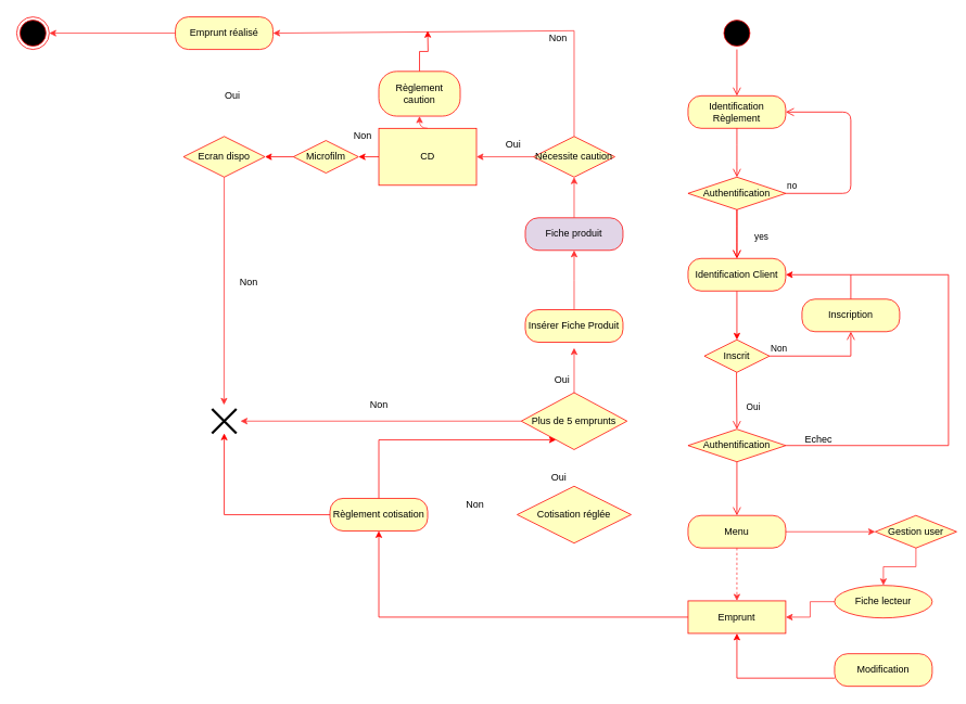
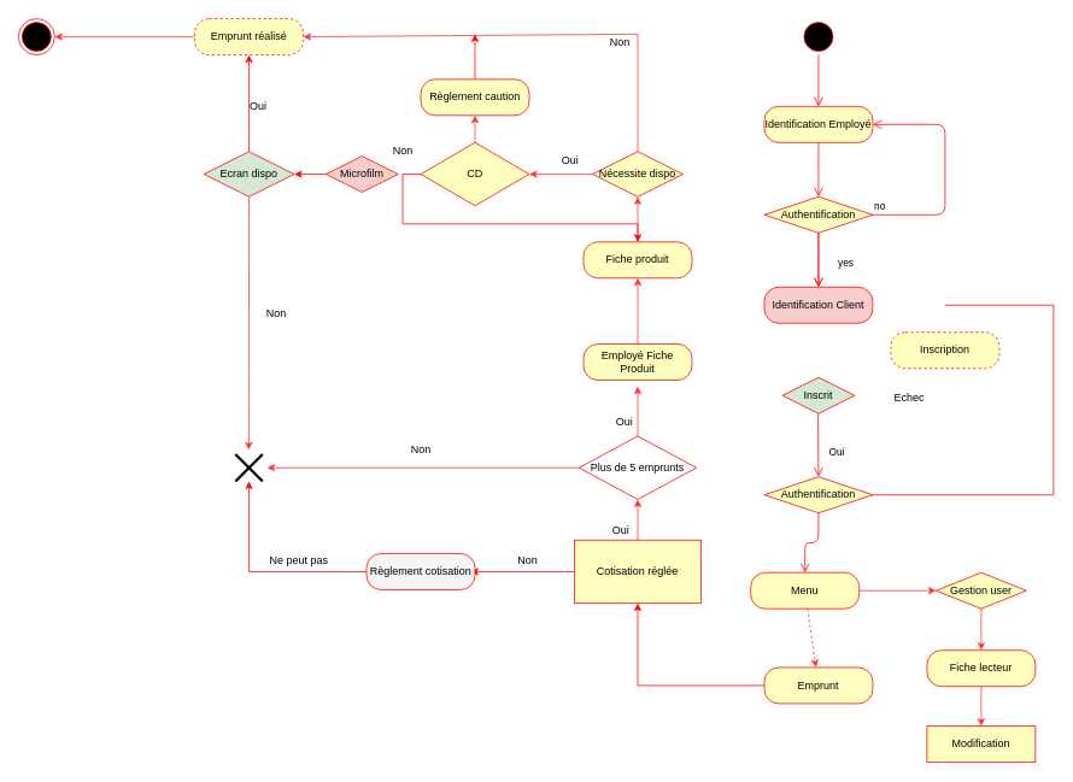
- <mxCell id="27" value="Emprunt réalisé" style="rounded=1;whiteSpace=wrap;html=1;arcSize=40;fontColor=#000000;fillColor=#ffffc0;strokeColor=#ff0000;" parent="1" vertex="1"><mxGeometry x="215" width="120" height="40" as="geometry" y="20" /></mxCell>
+ <mxCell id="27" value="Emprunt réalisé" style="rounded=1;whiteSpace=wrap;html=1;arcSize=40;fontColor=#000000;fillColor=#ffffc0;strokeColor=#ff0000;dashed=1;" parent="1" vertex="1"><mxGeometry x="215" width="120" height="40" as="geometry" y="20" /></mxCell>
- <mxCell id="47" value="Règlement caution" style="rounded=1;whiteSpace=wrap;html=1;arcSize=40;fontColor=#000000;fillColor=#ffffc0;strokeColor=#ff0000;" parent="1" vertex="1"><mxGeometry x="465" y="87" width="100" height="55" as="geometry" /></mxCell>
+ <mxCell id="47" value="Règlement caution" style="rounded=1;whiteSpace=wrap;html=1;arcSize=40;fontColor=#000000;fillColor=#ffffc0;strokeColor=#ff0000;" parent="1" vertex="1"><mxGeometry x="465" y="87" width="120" height="40" as="geometry" /></mxCell>
+ <mxCell id="43" style="edgeStyle=orthogonalEdgeStyle;rounded=0;orthogonalLoop=1;jettySize=auto;html=1;exitX=0.5;exitY=0;exitDx=0;exitDy=0;entryX=0.5;entryY=1;entryDx=0;entryDy=0;endArrow=classic;endFill=1;strokeColor=#FF0000;" edge="1" parent="1" source="44" target="27"><mxGeometry relative="1" as="geometry" /></mxCell>
- <mxCell id="4" value="Identification Règlement" style="rounded=1;whiteSpace=wrap;html=1;arcSize=40;fontColor=#000000;fillColor=#ffffc0;strokeColor=#ff0000;" parent="1" vertex="1"><mxGeometry x="845" y="117" width="120" height="40" as="geometry" /></mxCell>
+ <mxCell id="4" value="Identification Employé" style="rounded=1;whiteSpace=wrap;html=1;arcSize=40;fontColor=#000000;fillColor=#ffffc0;strokeColor=#ff0000;" parent="1" vertex="1"><mxGeometry x="845" y="117" width="120" height="40" as="geometry" /></mxCell>
- <mxCell id="44" value="Ecran dispo" style="rhombus;whiteSpace=wrap;html=1;fillColor=#ffffc0;strokeColor=#ff0000;" parent="1" vertex="1"><mxGeometry x="225" y="167" width="100" height="50" as="geometry" /></mxCell>
+ <mxCell id="44" value="Ecran dispo" style="rhombus;whiteSpace=wrap;html=1;fillColor=#d5e8d4;strokeColor=#ff0000;" parent="1" vertex="1"><mxGeometry x="225" y="167" width="100" height="50" as="geometry" /></mxCell>
- <mxCell id="68" value="Microfilm" style="rhombus;whiteSpace=wrap;html=1;fillColor=#ffffc0;strokeColor=#ff0000;" vertex="1" parent="1"><mxGeometry x="360" y="172" width="80" height="40" as="geometry" /></mxCell>
+ <mxCell id="68" value="Microfilm" style="rhombus;whiteSpace=wrap;html=1;fillColor=#f8cecc;strokeColor=#ff0000;" vertex="1" parent="1"><mxGeometry x="360" y="172" width="80" height="40" as="geometry" /></mxCell>
- <mxCell id="39" style="edgeStyle=orthogonalEdgeStyle;rounded=0;orthogonalLoop=1;jettySize=auto;html=1;exitX=0;exitY=0.5;exitDx=0;exitDy=0;entryX=1;entryY=0.5;entryDx=0;entryDy=0;endArrow=classic;endFill=1;strokeColor=#FF0000;" edge="1" parent="1" source="40" target="68"><mxGeometry relative="1" as="geometry" /></mxCell>
+ <mxCell id="39" style="edgeStyle=orthogonalEdgeStyle;rounded=0;orthogonalLoop=1;jettySize=auto;html=1;exitX=0;exitY=0.5;exitDx=0;exitDy=0;endArrow=classic;endFill=1;strokeColor=#FF0000;" edge="1" parent="1" source="40" target="25"><mxGeometry relative="1" as="geometry" /></mxCell>
- <mxCell id="40" value="CD" style="whiteSpace=wrap;html=1;fillColor=#ffffc0;strokeColor=#ff0000;rounded=0;" parent="1" vertex="1"><mxGeometry x="465" y="157" width="120" height="70" as="geometry" /></mxCell>
+ <mxCell id="40" value="CD" style="rhombus;whiteSpace=wrap;html=1;fillColor=#ffffc0;strokeColor=#ff0000;" parent="1" vertex="1"><mxGeometry x="465" y="157" width="120" height="70" as="geometry" /></mxCell>
- <mxCell id="34" value="Nécessite caution" style="rhombus;whiteSpace=wrap;html=1;fillColor=#ffffc0;strokeColor=#ff0000;" parent="1" vertex="1"><mxGeometry x="655" y="167" width="100" height="50" as="geometry" /></mxCell>
+ <mxCell id="34" value="Nécessite dispo" style="rhombus;whiteSpace=wrap;html=1;fillColor=#ffffc0;strokeColor=#ff0000;" parent="1" vertex="1"><mxGeometry x="655" y="167" width="100" height="50" as="geometry" /></mxCell>
- <mxCell id="25" value="Fiche produit" style="rounded=1;whiteSpace=wrap;html=1;arcSize=40;fontColor=#000000;fillColor=#e1d5e7;strokeColor=#ff0000;" parent="1" vertex="1"><mxGeometry x="645" y="267" width="120" height="40" as="geometry" /></mxCell>
+ <mxCell id="25" value="Fiche produit" style="rounded=1;whiteSpace=wrap;html=1;arcSize=40;fontColor=#000000;fillColor=#ffffc0;strokeColor=#ff0000;" parent="1" vertex="1"><mxGeometry x="645" y="267" width="120" height="40" as="geometry" /></mxCell>
- <mxCell id="10" value="Identification Client" style="rounded=1;whiteSpace=wrap;html=1;arcSize=40;fontColor=#000000;fillColor=#ffffc0;strokeColor=#ff0000;" parent="1" vertex="1"><mxGeometry x="845" y="317" width="120" height="40" as="geometry" /></mxCell>
+ <mxCell id="10" value="Identification Client" style="rounded=1;whiteSpace=wrap;html=1;arcSize=40;fontColor=#000000;fillColor=#f8cecc;strokeColor=#ff0000;" parent="1" vertex="1"><mxGeometry x="845" y="317" width="120" height="40" as="geometry" /></mxCell>
- <mxCell id="60" style="edgeStyle=orthogonalEdgeStyle;rounded=0;orthogonalLoop=1;jettySize=auto;html=1;exitX=0.5;exitY=0;exitDx=0;exitDy=0;entryX=1;entryY=0.5;entryDx=0;entryDy=0;endArrow=classic;endFill=1;strokeColor=#FF0000;" parent="1" source="61" target="10" edge="1"><mxGeometry relative="1" as="geometry" /></mxCell>
- <mxCell id="61" value="Inscription" style="rounded=1;whiteSpace=wrap;html=1;arcSize=40;fontColor=#000000;fillColor=#ffffc0;strokeColor=#ff0000;" parent="1" vertex="1"><mxGeometry x="985" y="367" width="120" height="40" as="geometry" /></mxCell>
+ <mxCell id="61" value="Inscription" style="rounded=1;whiteSpace=wrap;html=1;arcSize=40;fontColor=#000000;fillColor=#ffffc0;strokeColor=#ff0000;dashed=1;" parent="1" vertex="1"><mxGeometry x="985" y="367" width="120" height="40" as="geometry" /></mxCell>
- <mxCell id="24" value="Insérer Fiche Produit" style="rounded=1;whiteSpace=wrap;html=1;arcSize=40;fontColor=#000000;fillColor=#ffffc0;strokeColor=#ff0000;" parent="1" vertex="1"><mxGeometry x="645" y="380" width="120" height="40" as="geometry" /></mxCell>
+ <mxCell id="24" value="Employé Fiche Produit" style="rounded=1;whiteSpace=wrap;html=1;arcSize=40;fontColor=#000000;fillColor=#ffffc0;strokeColor=#ff0000;" parent="1" vertex="1"><mxGeometry x="645" y="380" width="120" height="40" as="geometry" /></mxCell>
- <mxCell id="9" style="edgeStyle=orthogonalEdgeStyle;rounded=0;orthogonalLoop=1;jettySize=auto;html=1;entryX=0.5;entryY=0;entryDx=0;entryDy=0;endArrow=classic;endFill=1;strokeColor=#FF0000;" parent="1" source="10" target="59" edge="1"><mxGeometry relative="1" as="geometry" /></mxCell>
- <mxCell id="59" value="Inscrit" style="rhombus;whiteSpace=wrap;html=1;fillColor=#ffffc0;strokeColor=#ff0000;" parent="1" vertex="1"><mxGeometry x="865" y="417" width="80" height="40" as="geometry" /></mxCell>
+ <mxCell id="59" value="Inscrit" style="rhombus;whiteSpace=wrap;html=1;fillColor=#d5e8d4;strokeColor=#ff0000;" parent="1" vertex="1"><mxGeometry x="865" y="417" width="80" height="40" as="geometry" /></mxCell>
- <mxCell id="62" value="Non" style="edgeStyle=orthogonalEdgeStyle;html=1;align=left;verticalAlign=bottom;endArrow=open;endSize=8;strokeColor=#ff0000;exitX=1;exitY=0.5;exitDx=0;exitDy=0;entryX=0.5;entryY=1;entryDx=0;entryDy=0;rounded=0;" parent="1" source="59" target="61" edge="1"><mxGeometry x="-1" relative="1" as="geometry"><mxPoint x="1045" y="417" as="targetPoint" /><mxPoint x="945" y="437" as="sourcePoint" /><Array as="points"><mxPoint x="1045" y="437" /></Array></mxGeometry></mxCell>
- <mxCell id="51" value="Plus de 5 emprunts" style="rhombus;whiteSpace=wrap;html=1;fillColor=#ffffc0;strokeColor=#ff0000;" parent="1" vertex="1"><mxGeometry x="640" y="482" width="130" height="70" as="geometry" /></mxCell>
+ <mxCell id="51" value="Plus de 5 emprunts" style="rhombus;whiteSpace=wrap;html=1;fillColor=#ffffff;strokeColor=#ff0000;" parent="1" vertex="1"><mxGeometry x="640" y="482" width="130" height="70" as="geometry" /></mxCell>
- <mxCell id="70" style="edgeStyle=orthogonalEdgeStyle;rounded=0;orthogonalLoop=1;jettySize=auto;html=1;exitX=0.5;exitY=0;exitDx=0;exitDy=0;endArrow=classic;endFill=1;strokeColor=#FF0000;" edge="1" parent="1" source="71" target="51"><mxGeometry relative="1" as="geometry"><mxPoint x="490" y="550" as="targetPoint" /><Array as="points"><mxPoint x="465" y="540" /></Array></mxGeometry></mxCell>
- <mxCell id="66" value="Echec" style="text;html=1;align=center;verticalAlign=middle;resizable=0;points=[];autosize=1;" parent="1" vertex="1"><mxGeometry x="980" y="530" width="50" height="20" as="geometry" /></mxCell>
+ <mxCell id="66" value="Echec" style="text;html=1;align=center;verticalAlign=middle;resizable=0;points=[];autosize=1;" parent="1" vertex="1"><mxGeometry x="980" y="430" width="50" height="20" as="geometry" /></mxCell>
+ <mxCell id="52" style="edgeStyle=none;rounded=0;orthogonalLoop=1;jettySize=auto;html=1;exitX=0.5;exitY=0;exitDx=0;exitDy=0;entryX=0.5;entryY=1;entryDx=0;entryDy=0;endArrow=classic;endFill=1;strokeColor=#FF3333;" parent="1" source="54" target="51" edge="1"><mxGeometry relative="1" as="geometry" /></mxCell>
+ <mxCell id="73" value="Ne peut pas" style="text;html=1;align=center;verticalAlign=middle;resizable=0;points=[];autosize=1;" vertex="1" parent="1"><mxGeometry x="290" y="610" width="80" height="20" as="geometry" /></mxCell>
- <mxCell id="71" value="Règlement cotisation" style="rounded=1;whiteSpace=wrap;html=1;arcSize=40;fontColor=#000000;fillColor=#ffffc0;strokeColor=#ff0000;" vertex="1" parent="1"><mxGeometry x="405" y="612" width="120" height="40" as="geometry" /></mxCell>
+ <mxCell id="71" value="Règlement cotisation" style="rounded=1;whiteSpace=wrap;html=1;arcSize=40;fontColor=#000000;fillColor=#f5f5f5;strokeColor=#ff0000;" vertex="1" parent="1"><mxGeometry x="405" y="612" width="120" height="40" as="geometry" /></mxCell>
+ <mxCell id="53" style="edgeStyle=orthogonalEdgeStyle;rounded=0;orthogonalLoop=1;jettySize=auto;html=1;endArrow=classic;endFill=1;strokeColor=#FF0000;entryX=0.958;entryY=0.5;entryDx=0;entryDy=0;entryPerimeter=0;" edge="1" parent="1" source="54" target="71"><mxGeometry relative="1" as="geometry"><mxPoint x="530" y="632" as="targetPoint" /></mxGeometry></mxCell>
- <mxCell id="54" value="Cotisation réglée" style="rhombus;whiteSpace=wrap;html=1;fillColor=#ffffc0;strokeColor=#ff0000;" parent="1" vertex="1"><mxGeometry x="635" y="597" width="140" height="70" as="geometry" /></mxCell>
+ <mxCell id="54" value="Cotisation réglée" style="whiteSpace=wrap;html=1;fillColor=#ffffc0;strokeColor=#ff0000;rounded=0;" parent="1" vertex="1"><mxGeometry x="635" y="597" width="140" height="70" as="geometry" /></mxCell>
- <mxCell id="13" value="&lt;div&gt;Menu&lt;/div&gt;" style="rounded=1;whiteSpace=wrap;html=1;arcSize=40;fontColor=#000000;fillColor=#ffffc0;strokeColor=#ff0000;" parent="1" vertex="1"><mxGeometry x="845" y="633" width="120" height="40" as="geometry" /></mxCell>
+ <mxCell id="13" value="&lt;div&gt;Menu&lt;/div&gt;" style="rounded=1;whiteSpace=wrap;html=1;arcSize=40;fontColor=#000000;fillColor=#ffffc0;strokeColor=#ff0000;" parent="1" vertex="1"><mxGeometry x="830" y="633" width="120" height="40" as="geometry" /></mxCell>
- <mxCell id="18" value="Gestion user" style="rhombus;whiteSpace=wrap;html=1;fillColor=#ffffc0;strokeColor=#ff0000;" parent="1" vertex="1"><mxGeometry x="1075" y="633" width="100" height="40" as="geometry" /></mxCell>
+ <mxCell id="18" value="Gestion user" style="rhombus;whiteSpace=wrap;html=1;fillColor=#ffffc0;strokeColor=#ff0000;" parent="1" vertex="1"><mxGeometry x="1035" y="633" width="100" height="40" as="geometry" /></mxCell>
- <mxCell id="19" value="" style="edgeStyle=orthogonalEdgeStyle;rounded=0;orthogonalLoop=1;jettySize=auto;html=1;strokeColor=#FF3333;" parent="1" source="20" target="58" edge="1"><mxGeometry relative="1" as="geometry" /></mxCell>
+ <mxCell id="19" value="" style="edgeStyle=orthogonalEdgeStyle;rounded=0;orthogonalLoop=1;jettySize=auto;html=1;strokeColor=#FF3333;" parent="1" source="20" target="22" edge="1"><mxGeometry relative="1" as="geometry" /></mxCell>
- <mxCell id="20" value="Fiche lecteur" style="ellipse;whiteSpace=wrap;html=1;arcSize=40;fontColor=#000000;fillColor=#ffffc0;strokeColor=#ff0000;" parent="1" vertex="1"><mxGeometry x="1025" y="719" width="120" height="40" as="geometry" /></mxCell>
+ <mxCell id="20" value="Fiche lecteur" style="rounded=1;whiteSpace=wrap;html=1;arcSize=40;fontColor=#000000;fillColor=#ffffc0;strokeColor=#ff0000;" parent="1" vertex="1"><mxGeometry x="1025" y="719" width="120" height="40" as="geometry" /></mxCell>
- <mxCell id="57" style="edgeStyle=orthogonalEdgeStyle;rounded=0;orthogonalLoop=1;jettySize=auto;html=1;endArrow=classic;endFill=1;strokeColor=#FF0000;" parent="1" source="58" target="71" edge="1"><mxGeometry relative="1" as="geometry" /></mxCell>
+ <mxCell id="57" style="edgeStyle=orthogonalEdgeStyle;rounded=0;orthogonalLoop=1;jettySize=auto;html=1;entryX=0.5;entryY=1;entryDx=0;entryDy=0;endArrow=classic;endFill=1;strokeColor=#FF0000;" parent="1" source="58" target="54" edge="1"><mxGeometry relative="1" as="geometry" /></mxCell>
- <mxCell id="58" value="Emprunt" style="whiteSpace=wrap;html=1;arcSize=40;fontColor=#000000;fillColor=#ffffc0;strokeColor=#ff0000;rounded=0;" parent="1" vertex="1"><mxGeometry x="845" y="738" width="120" height="40" as="geometry" /></mxCell>
+ <mxCell id="58" value="Emprunt" style="rounded=1;whiteSpace=wrap;html=1;arcSize=40;fontColor=#000000;fillColor=#ffffc0;strokeColor=#ff0000;" parent="1" vertex="1"><mxGeometry x="845" y="738" width="120" height="40" as="geometry" /></mxCell>
- <mxCell id="22" value="Modification" style="rounded=1;whiteSpace=wrap;html=1;arcSize=40;fontColor=#000000;fillColor=#ffffc0;strokeColor=#ff0000;" parent="1" vertex="1"><mxGeometry x="1025" y="803" width="120" height="40" as="geometry" /></mxCell>
+ <mxCell id="22" value="Modification" style="whiteSpace=wrap;html=1;arcSize=40;fontColor=#000000;fillColor=#ffffc0;strokeColor=#ff0000;rounded=0;" parent="1" vertex="1"><mxGeometry x="1025" y="803" width="120" height="40" as="geometry" /></mxCell>
- <mxCell id="21" style="edgeStyle=orthogonalEdgeStyle;rounded=0;orthogonalLoop=1;jettySize=auto;html=1;exitX=0;exitY=0.75;exitDx=0;exitDy=0;entryX=0.5;entryY=1;entryDx=0;entryDy=0;endArrow=classic;endFill=1;strokeColor=#FF0000;" parent="1" source="22" target="58" edge="1"><mxGeometry relative="1" as="geometry" /></mxCell>
